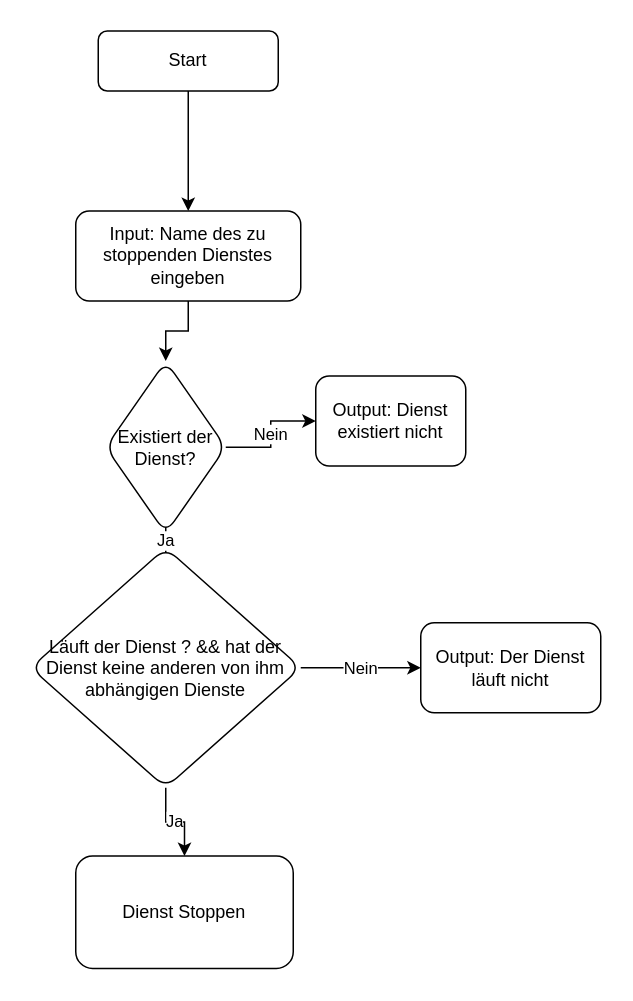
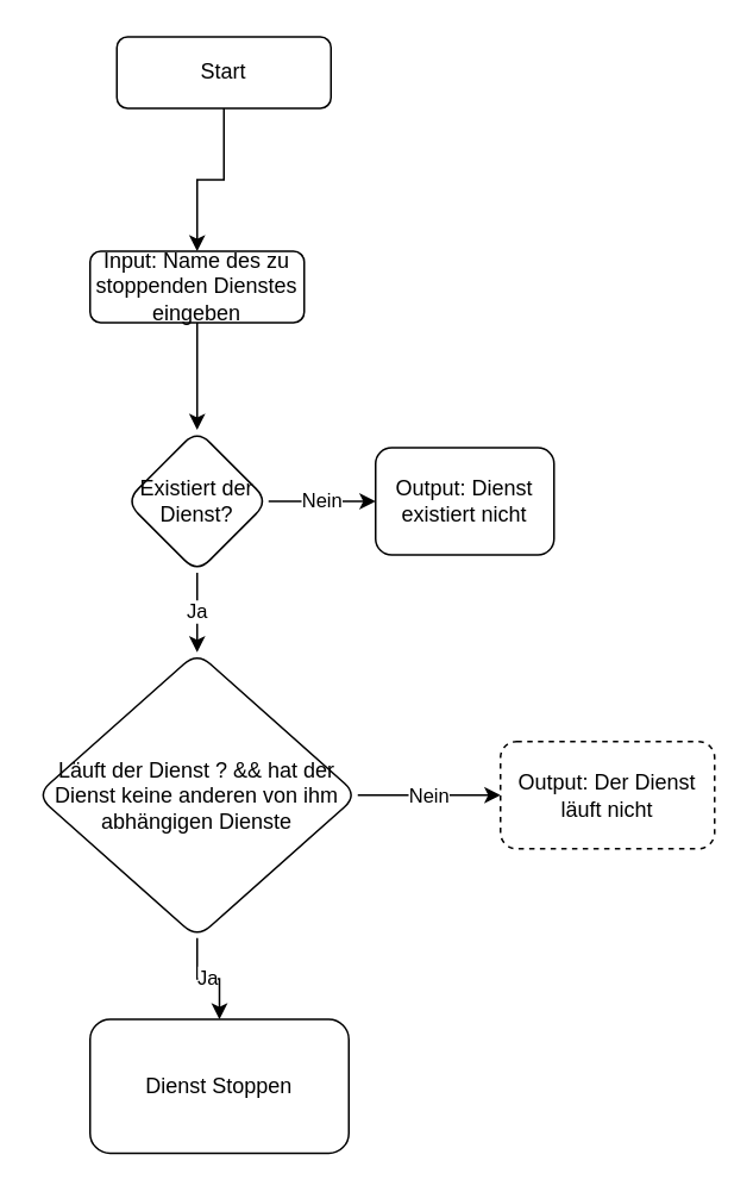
- <mxCell id="5" value="Input: Name des zu stoppenden Dienstes eingeben" style="rounded=1;whiteSpace=wrap;html=1;fontSize=12;glass=0;strokeWidth=1;shadow=0;" vertex="1" parent="1"><mxGeometry x="50" y="140" width="150" height="60" as="geometry" /></mxCell>
+ <mxCell id="5" value="Input: Name des zu stoppenden Dienstes eingeben" style="rounded=1;whiteSpace=wrap;html=1;fontSize=12;glass=0;strokeWidth=1;shadow=0;" vertex="1" parent="1"><mxGeometry x="50" y="140" width="120" height="40" as="geometry" /></mxCell>
- <mxCell id="8" value="Existiert der Dienst?" style="rhombus;whiteSpace=wrap;html=1;rounded=1;glass=0;strokeWidth=1;shadow=0;" vertex="1" parent="1"><mxGeometry x="70" y="240" width="80" height="115" as="geometry" /></mxCell>
+ <mxCell id="8" value="Existiert der Dienst?" style="rhombus;whiteSpace=wrap;html=1;rounded=1;glass=0;strokeWidth=1;shadow=0;" vertex="1" parent="1"><mxGeometry x="70" y="240" width="80" height="80" as="geometry" /></mxCell>
- <mxCell id="13" value="Output: Der Dienst läuft nicht" style="whiteSpace=wrap;html=1;rounded=1;glass=0;strokeWidth=1;shadow=0;" vertex="1" parent="1"><mxGeometry x="280" y="414.5" width="120" height="60" as="geometry" /></mxCell>
+ <mxCell id="13" value="Output: Der Dienst läuft nicht" style="whiteSpace=wrap;html=1;rounded=1;glass=0;strokeWidth=1;shadow=0;dashed=1;" vertex="1" parent="1"><mxGeometry x="280" y="414.5" width="120" height="60" as="geometry" /></mxCell>
